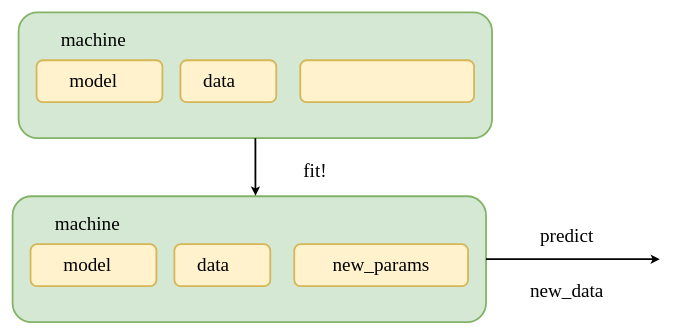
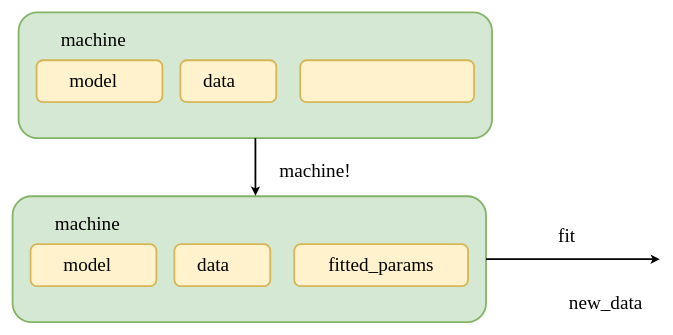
- <mxCell id="18" value="fit!" style="text;html=1;strokeColor=none;fillColor=none;align=center;verticalAlign=middle;whiteSpace=wrap;rounded=0;fontSize=32;fontFamily=Lucida Console;" parent="1" vertex="1"><mxGeometry x="440" y="260" width="170" height="50" as="geometry" /></mxCell>
+ <mxCell id="18" value="machine!" style="text;html=1;strokeColor=none;fillColor=none;align=center;verticalAlign=middle;whiteSpace=wrap;rounded=0;fontSize=32;fontFamily=Lucida Console;" parent="1" vertex="1"><mxGeometry x="440" y="260" width="170" height="50" as="geometry" /></mxCell>
- <mxCell id="20" value="predict" style="text;html=1;strokeColor=none;fillColor=none;align=center;verticalAlign=middle;whiteSpace=wrap;rounded=0;fontSize=32;fontFamily=Lucida Console;" parent="1" vertex="1"><mxGeometry x="860" y="367" width="170" height="50" as="geometry" /></mxCell>
+ <mxCell id="20" value="fit" style="text;html=1;strokeColor=none;fillColor=none;align=center;verticalAlign=middle;whiteSpace=wrap;rounded=0;fontSize=32;fontFamily=Lucida Console;" parent="1" vertex="1"><mxGeometry x="860" y="367" width="170" height="50" as="geometry" /></mxCell>
- <mxCell id="16" value="new_params" style="text;html=1;strokeColor=none;fillColor=none;align=center;verticalAlign=middle;whiteSpace=wrap;rounded=0;fontSize=32;fontFamily=Lucida Console;" parent="1" vertex="1"><mxGeometry x="550" y="417" width="170" height="50" as="geometry" /></mxCell>
+ <mxCell id="16" value="fitted_params" style="text;html=1;strokeColor=none;fillColor=none;align=center;verticalAlign=middle;whiteSpace=wrap;rounded=0;fontSize=32;fontFamily=Lucida Console;" parent="1" vertex="1"><mxGeometry x="550" y="417" width="170" height="50" as="geometry" /></mxCell>
- <mxCell id="21" value="new_data" style="text;html=1;strokeColor=none;fillColor=none;align=center;verticalAlign=middle;whiteSpace=wrap;rounded=0;fontSize=32;fontFamily=Lucida Console;" parent="1" vertex="1"><mxGeometry x="860" y="460" width="170" height="50" as="geometry" /></mxCell>
+ <mxCell id="21" value="new_data" style="text;html=1;strokeColor=none;fillColor=none;align=center;verticalAlign=middle;whiteSpace=wrap;rounded=0;fontSize=32;fontFamily=Lucida Console;" parent="1" vertex="1"><mxGeometry x="925" y="480" width="170" height="50" as="geometry" /></mxCell>
